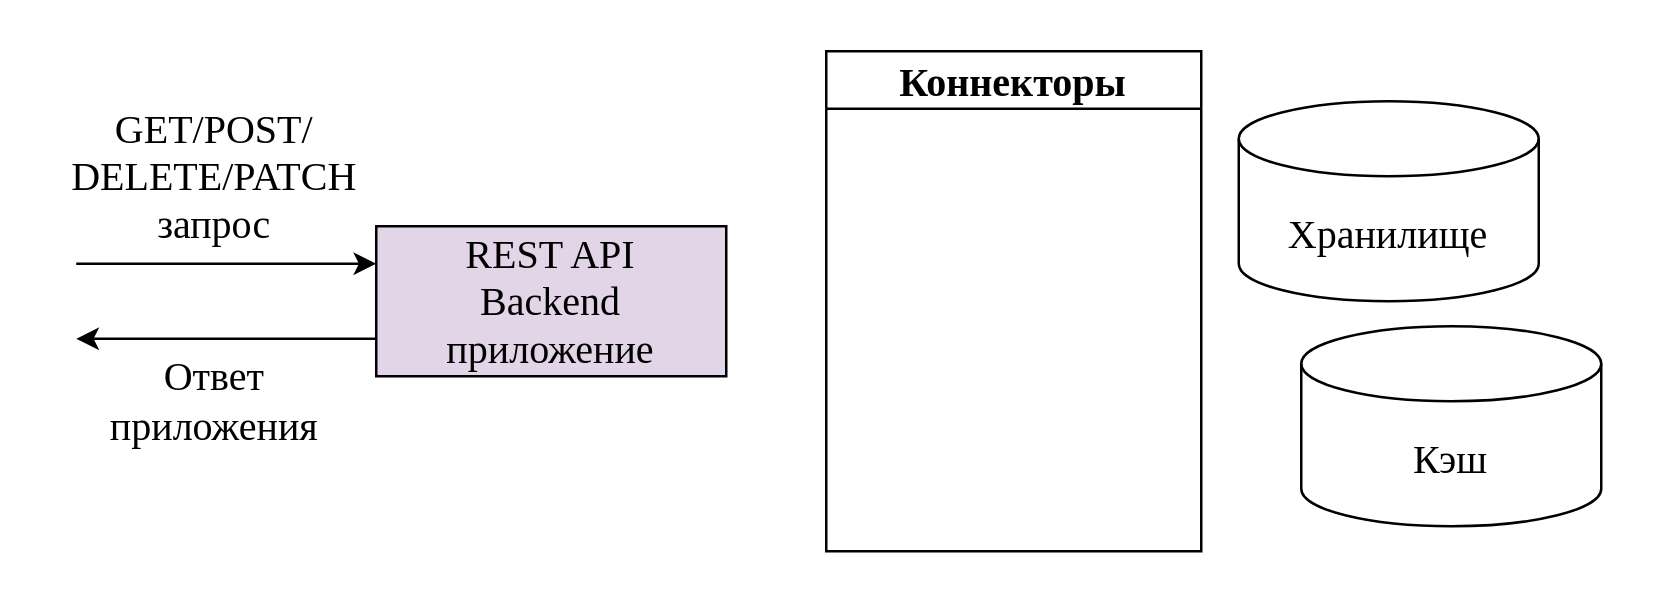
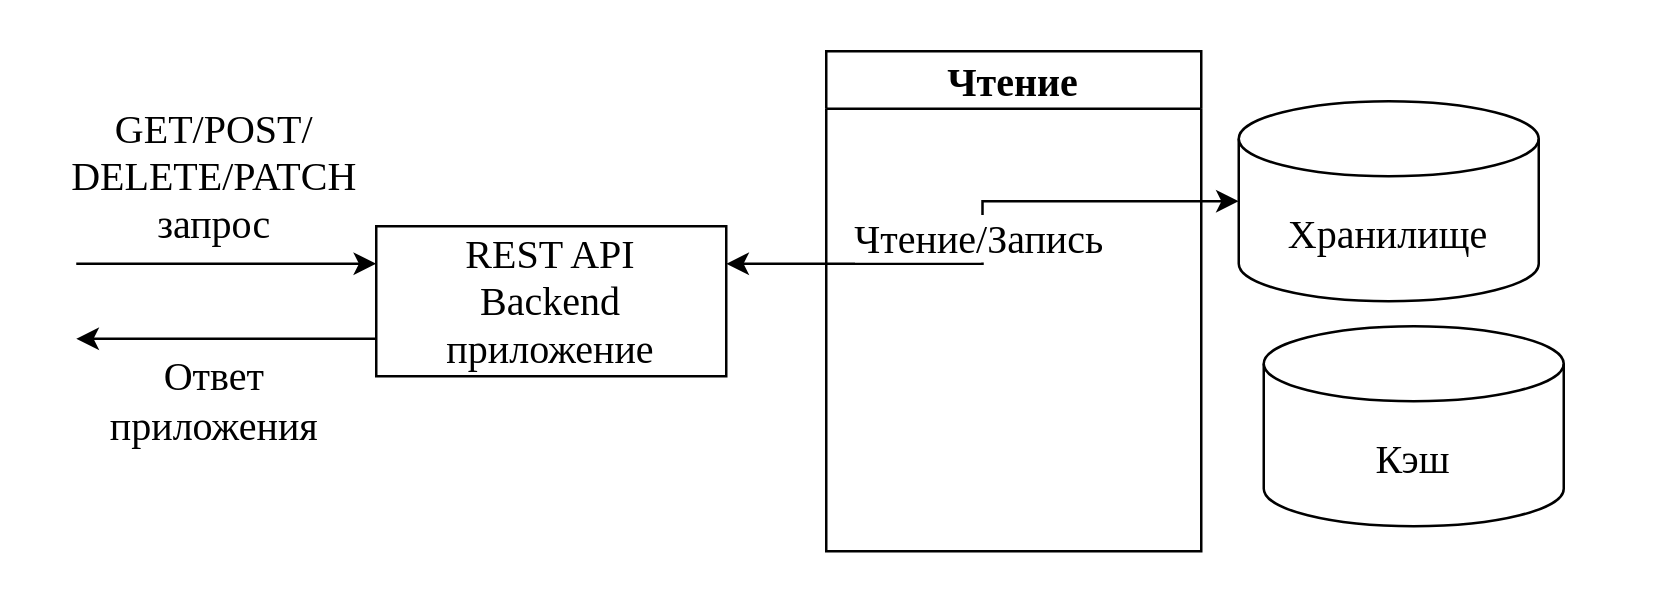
- <mxCell id="7" value="Коннекторы" style="swimlane;fontSize=16;fontFamily=FiraCode;fontSource=https%3A%2F%2Ffonts.googleapis.com%2Fcss%3Ffamily%3DFiraCode;" parent="1" vertex="1"><mxGeometry x="330" y="20" width="150" height="200" as="geometry" /></mxCell>
+ <mxCell id="7" value="Чтение" style="swimlane;fontSize=16;fontFamily=FiraCode;fontSource=https%3A%2F%2Ffonts.googleapis.com%2Fcss%3Ffamily%3DFiraCode;" parent="1" vertex="1"><mxGeometry x="330" y="20" width="150" height="200" as="geometry" /></mxCell>
+ <mxCell id="2" style="edgeStyle=orthogonalEdgeStyle;rounded=0;orthogonalLoop=1;jettySize=auto;html=1;exitX=1;exitY=0.25;exitDx=0;exitDy=0;entryX=0;entryY=0.5;entryDx=0;entryDy=0;entryPerimeter=0;startArrow=classic;startFill=1;fontSize=16;fontFamily=FiraCode;fontSource=https%3A%2F%2Ffonts.googleapis.com%2Fcss%3Ffamily%3DFiraCode;" parent="1" source="6" target="8" edge="1"><mxGeometry relative="1" as="geometry" /></mxCell>
+ <mxCell id="3" value="Чтение/Запись" style="edgeLabel;html=1;align=center;verticalAlign=middle;resizable=0;points=[];fontSize=16;fontFamily=FiraCode;fontSource=https%3A%2F%2Ffonts.googleapis.com%2Fcss%3Ffamily%3DFiraCode;" parent="2" vertex="1" connectable="0"><mxGeometry x="-0.015" y="2" relative="1" as="geometry"><mxPoint as="offset" /></mxGeometry></mxCell>
- <mxCell id="6" value="REST API&lt;br style=&quot;font-size: 16px;&quot;&gt;Backend&lt;br&gt;приложение" style="rounded=0;whiteSpace=wrap;html=1;fontSize=16;fontFamily=FiraCode;fontSource=https%3A%2F%2Ffonts.googleapis.com%2Fcss%3Ffamily%3DFiraCode;fillColor=#e1d5e7;" parent="1" vertex="1"><mxGeometry x="150" y="90" width="140" height="60" as="geometry" /></mxCell>
+ <mxCell id="6" value="REST API&lt;br style=&quot;font-size: 16px;&quot;&gt;Backend&lt;br&gt;приложение" style="rounded=0;whiteSpace=wrap;html=1;fontSize=16;fontFamily=FiraCode;fontSource=https%3A%2F%2Ffonts.googleapis.com%2Fcss%3Ffamily%3DFiraCode;" parent="1" vertex="1"><mxGeometry x="150" y="90" width="140" height="60" as="geometry" /></mxCell>
- <mxCell id="9" value="Кэш" style="shape=cylinder3;whiteSpace=wrap;html=1;boundedLbl=1;backgroundOutline=1;size=15;fontSize=16;fontFamily=FiraCode;fontSource=https%3A%2F%2Ffonts.googleapis.com%2Fcss%3Ffamily%3DFiraCode;" parent="1" vertex="1"><mxGeometry x="520" y="130" width="120" height="80" as="geometry" /></mxCell>
+ <mxCell id="9" value="Кэш" style="shape=cylinder3;whiteSpace=wrap;html=1;boundedLbl=1;backgroundOutline=1;size=15;fontSize=16;fontFamily=FiraCode;fontSource=https%3A%2F%2Ffonts.googleapis.com%2Fcss%3Ffamily%3DFiraCode;" parent="1" vertex="1"><mxGeometry x="505" y="130" width="120" height="80" as="geometry" /></mxCell>
